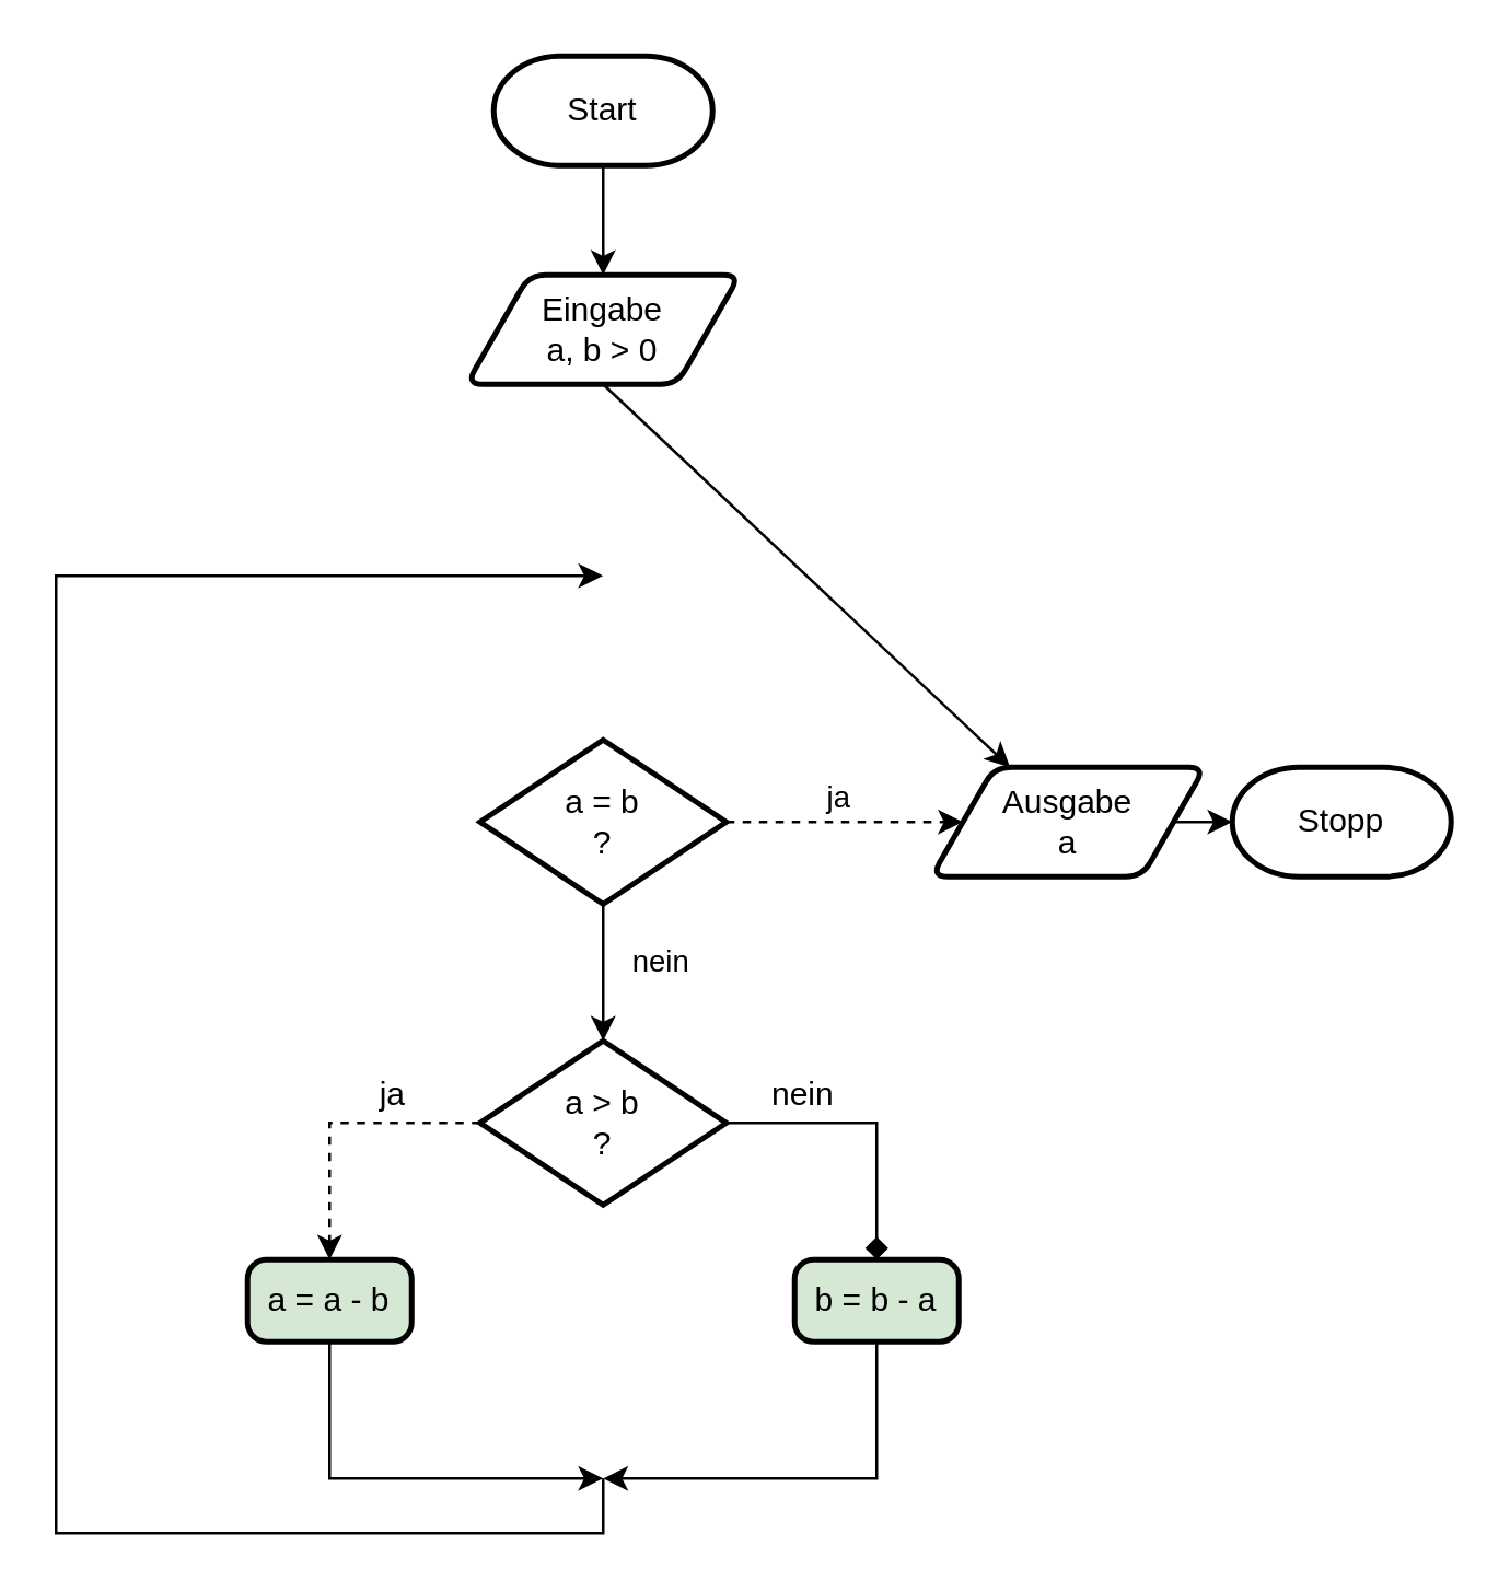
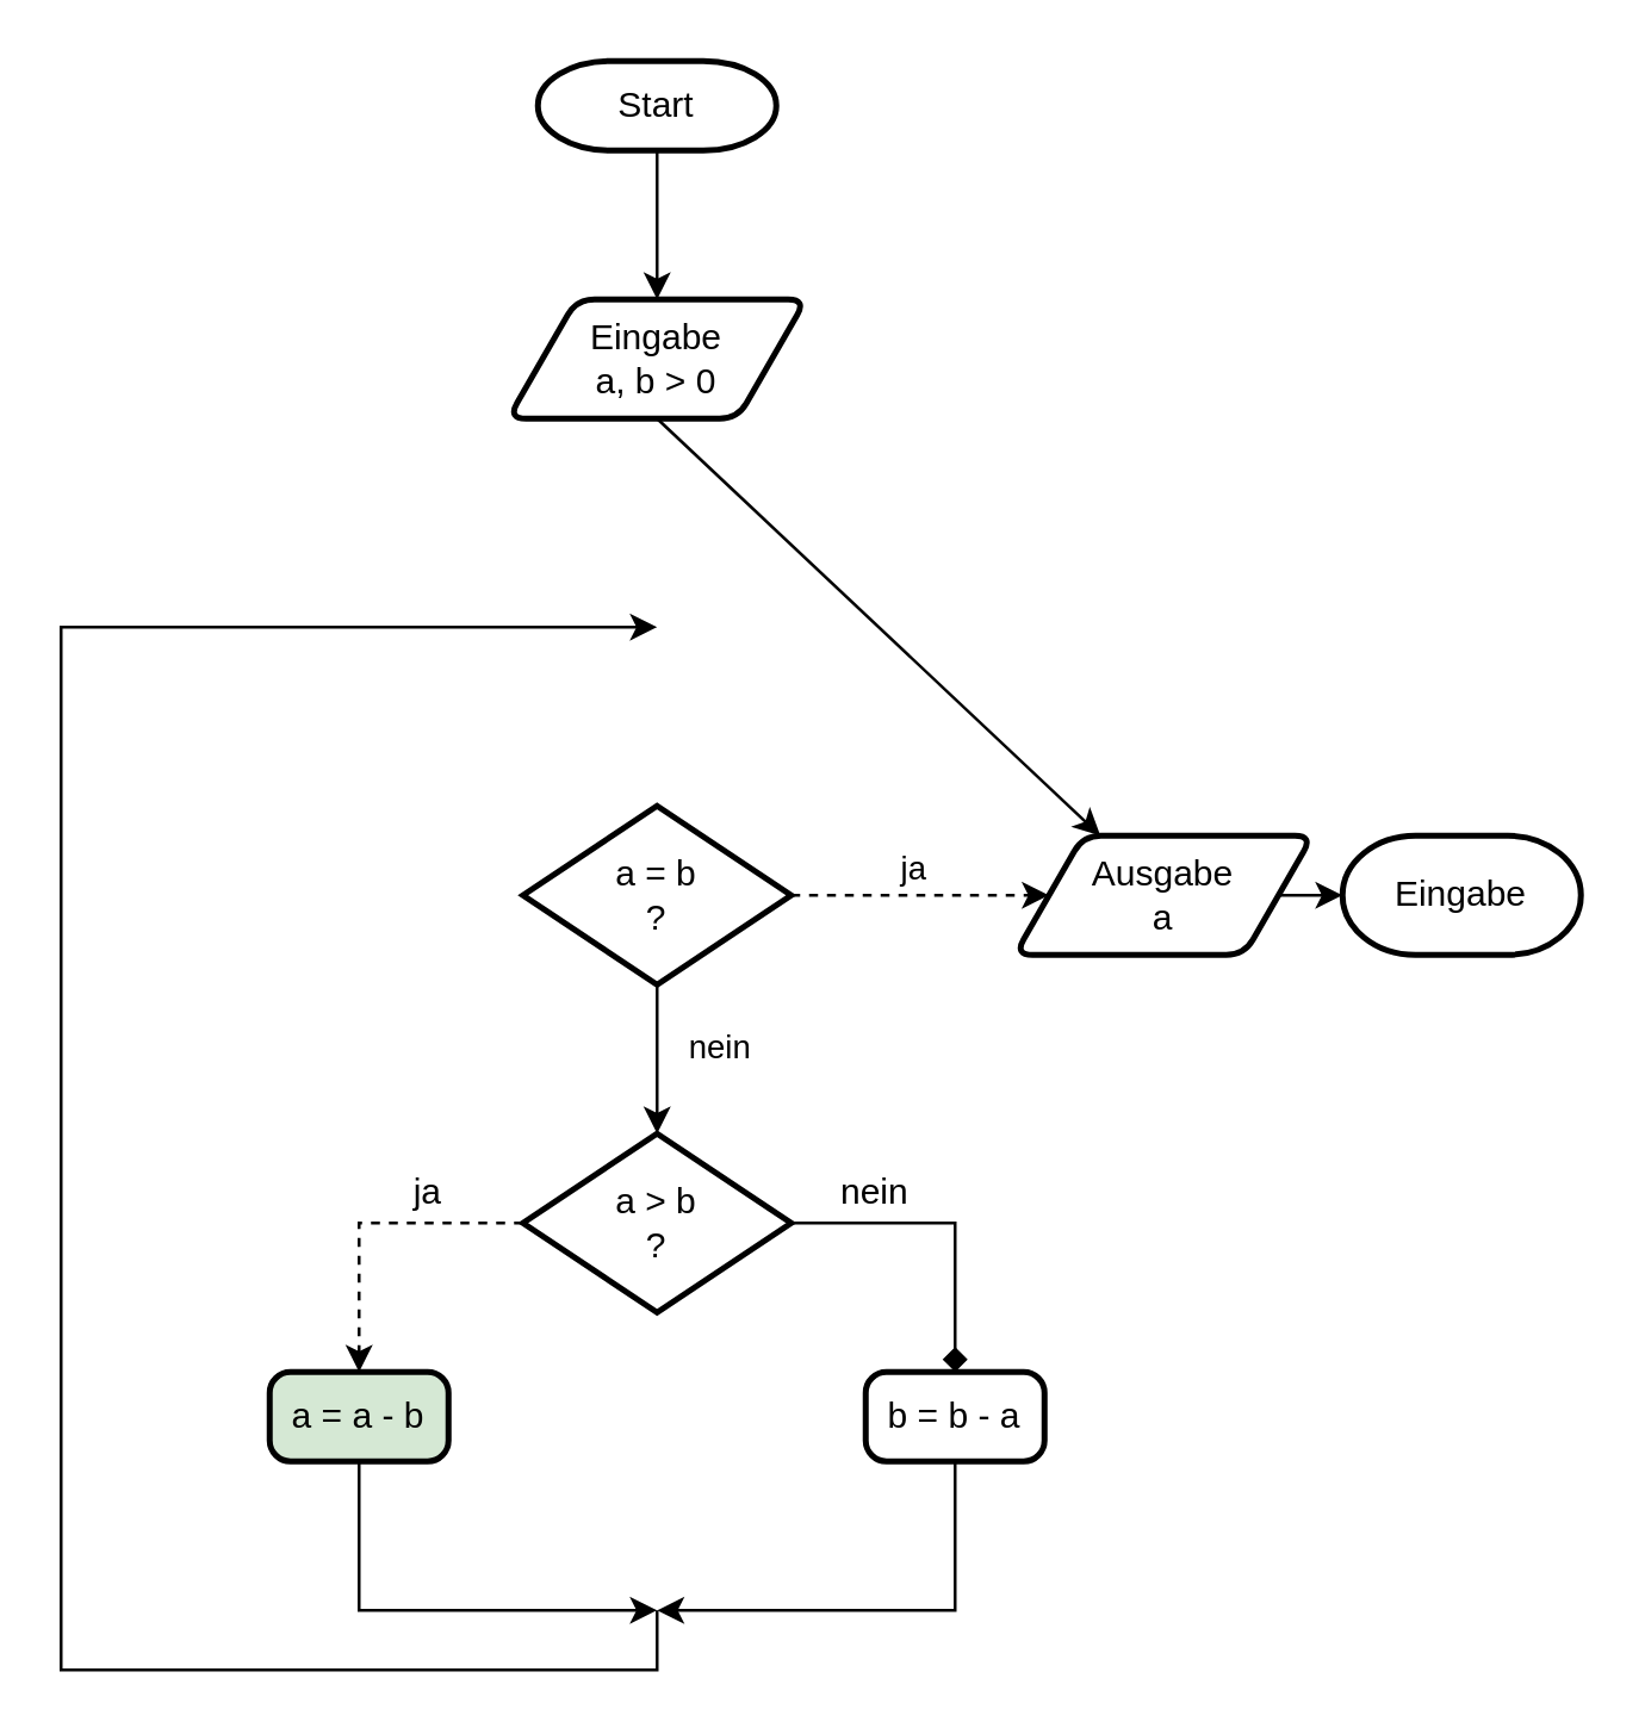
- <mxCell id="9" value="Start" style="strokeWidth=2;html=1;shape=mxgraph.flowchart.terminator;whiteSpace=wrap;" parent="1" vertex="1"><mxGeometry x="180" y="20" width="80" height="40" as="geometry" /></mxCell>
+ <mxCell id="9" value="Start" style="strokeWidth=2;html=1;shape=mxgraph.flowchart.terminator;whiteSpace=wrap;" parent="1" vertex="1"><mxGeometry x="180" y="20" width="80" height="30" as="geometry" /></mxCell>
- <mxCell id="17" value="Stopp" style="strokeWidth=2;html=1;shape=mxgraph.flowchart.terminator;whiteSpace=wrap;" vertex="1" parent="1"><mxGeometry x="450" y="280" width="80" height="40" as="geometry" /></mxCell>
+ <mxCell id="17" value="Eingabe" style="strokeWidth=2;html=1;shape=mxgraph.flowchart.terminator;whiteSpace=wrap;" vertex="1" parent="1"><mxGeometry x="450" y="280" width="80" height="40" as="geometry" /></mxCell>
- <mxCell id="5" value="b = b - a" style="rounded=1;whiteSpace=wrap;html=1;absoluteArcSize=1;arcSize=14;strokeWidth=2;fillColor=#d5e8d4;" parent="1" vertex="1"><mxGeometry x="290" y="460" width="60" height="30" as="geometry" /></mxCell>
+ <mxCell id="5" value="b = b - a" style="rounded=1;whiteSpace=wrap;html=1;absoluteArcSize=1;arcSize=14;strokeWidth=2;" parent="1" vertex="1"><mxGeometry x="290" y="460" width="60" height="30" as="geometry" /></mxCell>
